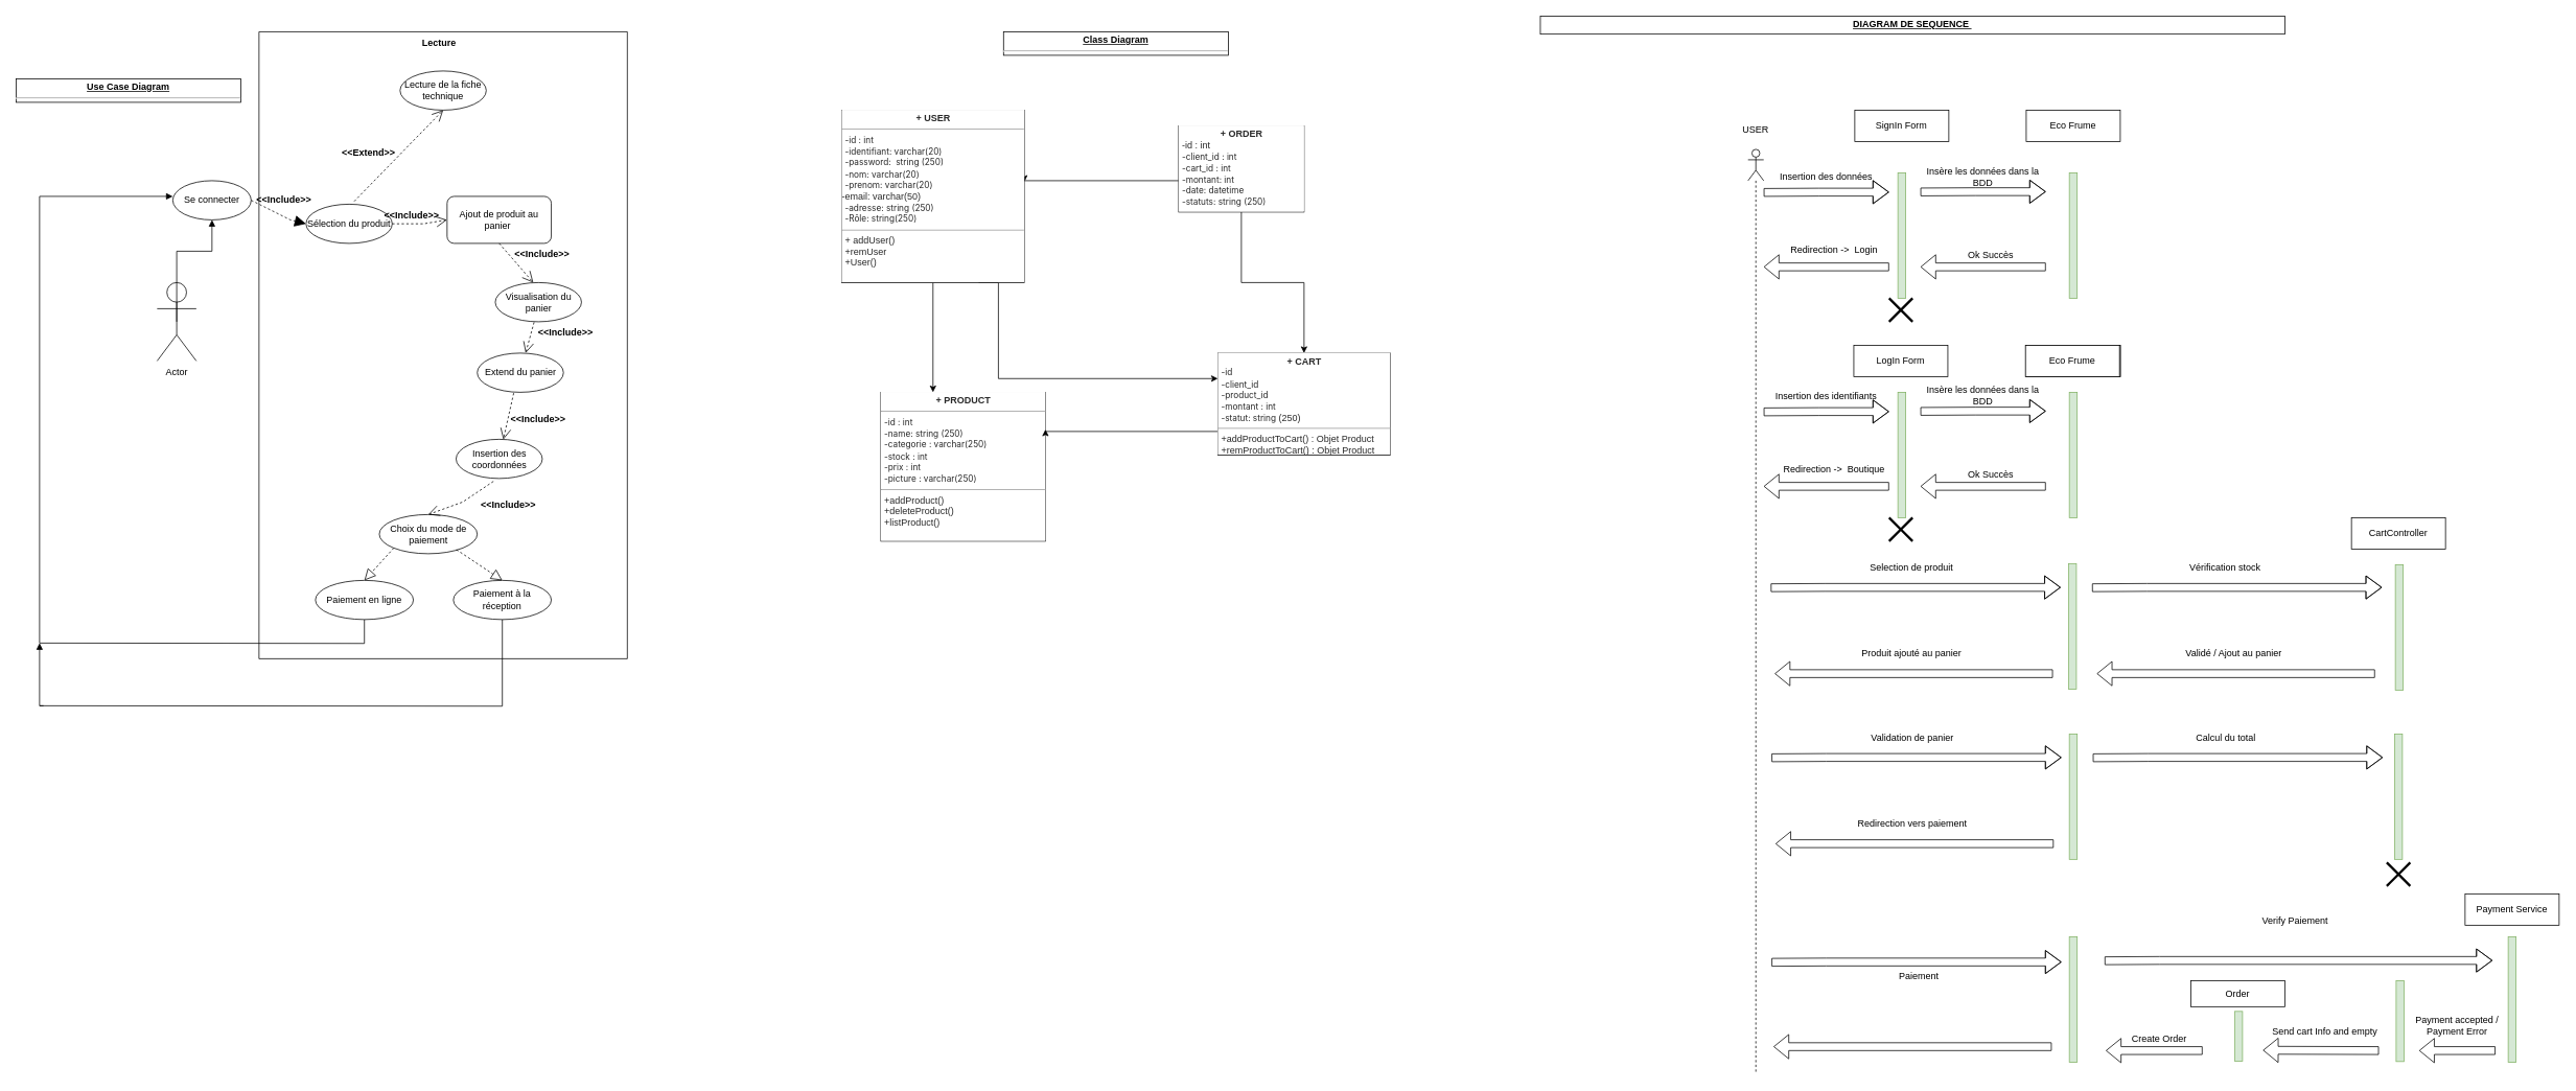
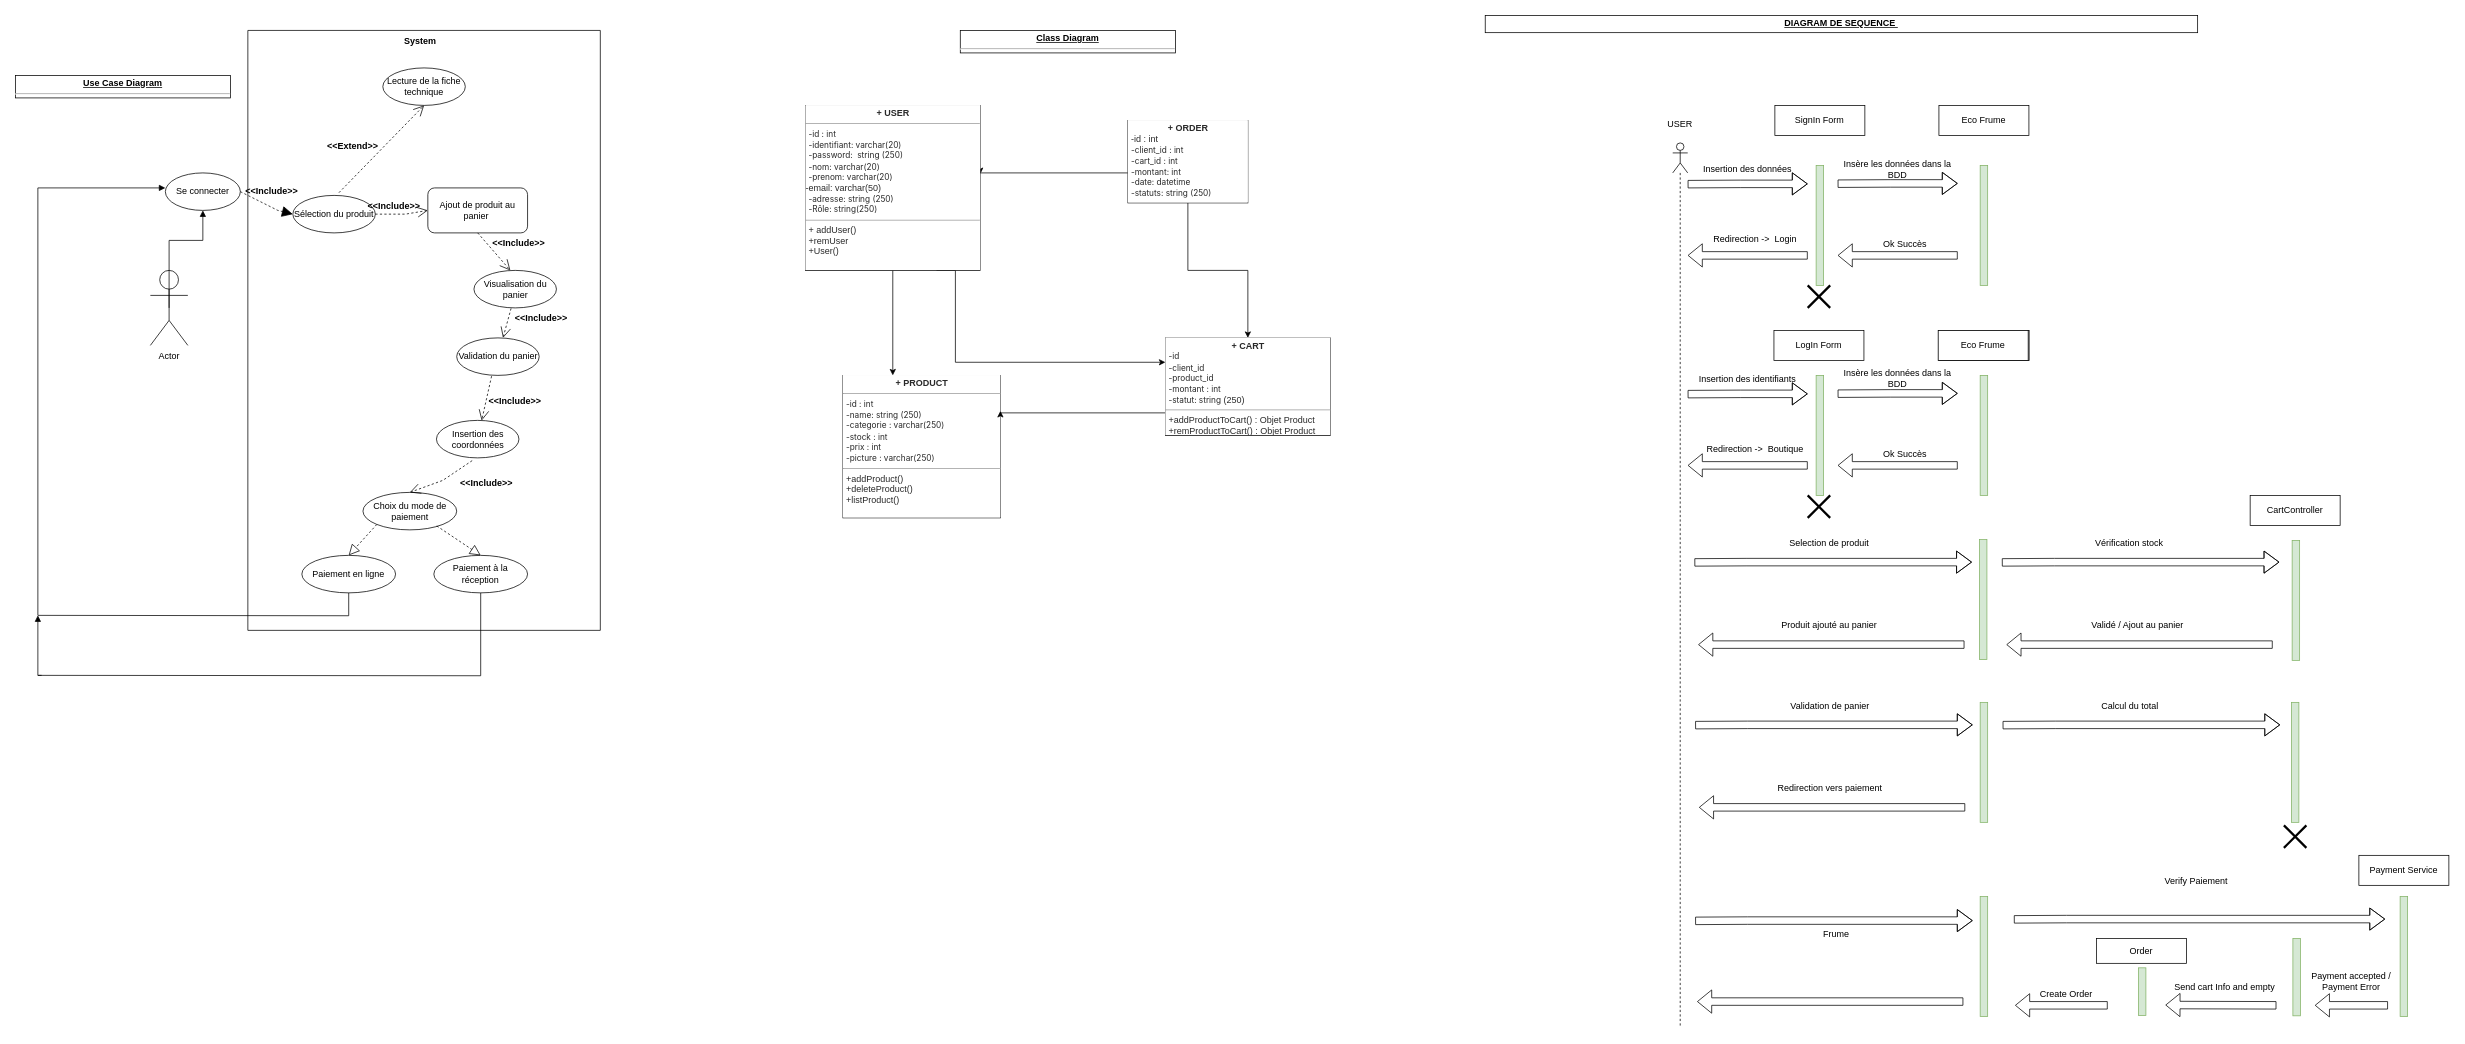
- <mxCell id="48" value="&lt;p style=&quot;margin:0px;margin-top:4px;text-align:center;text-decoration:underline;&quot;&gt;&lt;b&gt;DIAGRAM DE SEQUENCE&amp;nbsp;&lt;/b&gt;&lt;/p&gt;" style="verticalAlign=top;align=left;overflow=fill;fontSize=12;fontFamily=Helvetica;html=1;" parent="1" vertex="1"><mxGeometry x="1965" y="20" width="950" height="23" as="geometry" /></mxCell>
+ <mxCell id="48" value="&lt;p style=&quot;margin:0px;margin-top:4px;text-align:center;text-decoration:underline;&quot;&gt;&lt;b&gt;DIAGRAM DE SEQUENCE&amp;nbsp;&lt;/b&gt;&lt;/p&gt;" style="verticalAlign=top;align=left;overflow=fill;fontSize=12;fontFamily=Helvetica;html=1;" parent="1" vertex="1"><mxGeometry x="1980" y="20" width="950" height="23" as="geometry" /></mxCell>
- <mxCell id="7" value="Lecture" style="text;align=center;fontStyle=1;verticalAlign=middle;spacingLeft=3;spacingRight=3;strokeColor=none;rotatable=0;points=[[0,0.5],[1,0.5]];portConstraint=eastwest;" parent="5" vertex="1"><mxGeometry x="190" width="80" height="26" as="geometry" /></mxCell>
+ <mxCell id="7" value="System" style="text;align=center;fontStyle=1;verticalAlign=middle;spacingLeft=3;spacingRight=3;strokeColor=none;rotatable=0;points=[[0,0.5],[1,0.5]];portConstraint=eastwest;" parent="5" vertex="1"><mxGeometry x="190" width="80" height="26" as="geometry" /></mxCell>
- <mxCell id="10" value="Extend du panier" style="ellipse;whiteSpace=wrap;html=1;" parent="5" vertex="1"><mxGeometry x="278.5" y="410" width="110" height="50" as="geometry" /></mxCell>
+ <mxCell id="10" value="Validation du panier" style="ellipse;whiteSpace=wrap;html=1;" parent="5" vertex="1"><mxGeometry x="278.5" y="410" width="110" height="50" as="geometry" /></mxCell>
- <mxCell id="98" value="Paiement&amp;nbsp;" style="text;html=1;strokeColor=none;fillColor=none;align=center;verticalAlign=middle;whiteSpace=wrap;rounded=0;" parent="1" vertex="1"><mxGeometry x="2270" y="1231" width="360" height="30" as="geometry" /></mxCell>
+ <mxCell id="98" value="Frume&amp;nbsp;" style="text;html=1;strokeColor=none;fillColor=none;align=center;verticalAlign=middle;whiteSpace=wrap;rounded=0;" parent="1" vertex="1"><mxGeometry x="2270" y="1231" width="360" height="30" as="geometry" /></mxCell>
